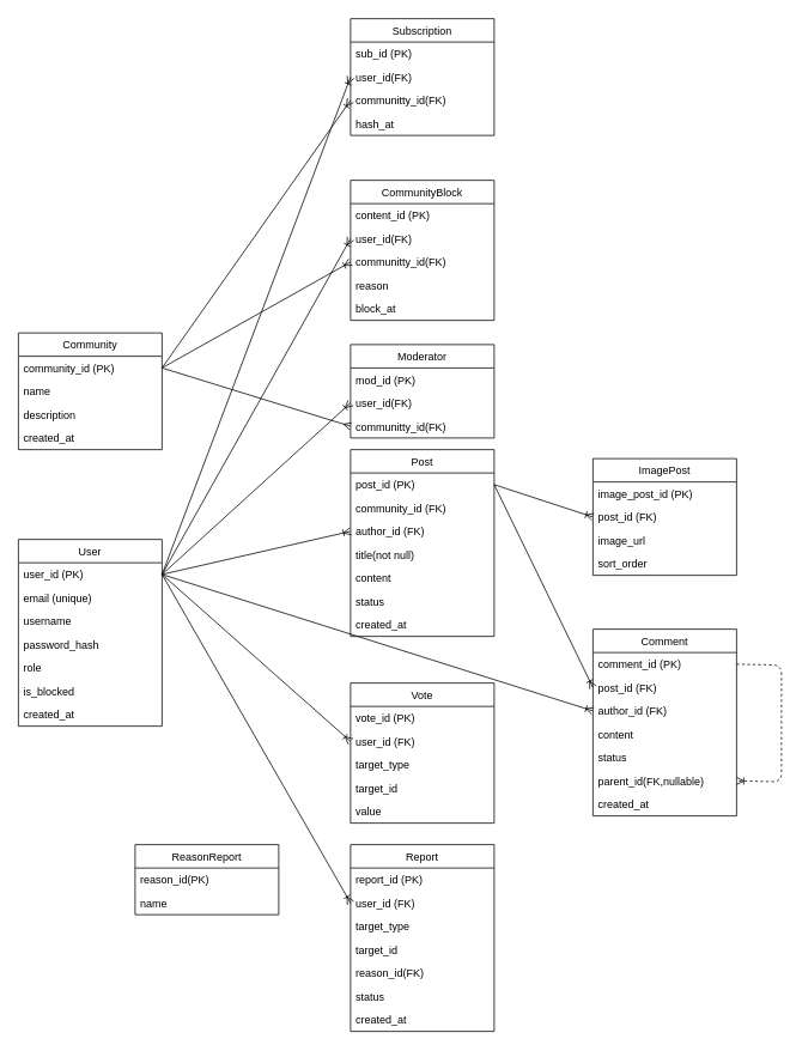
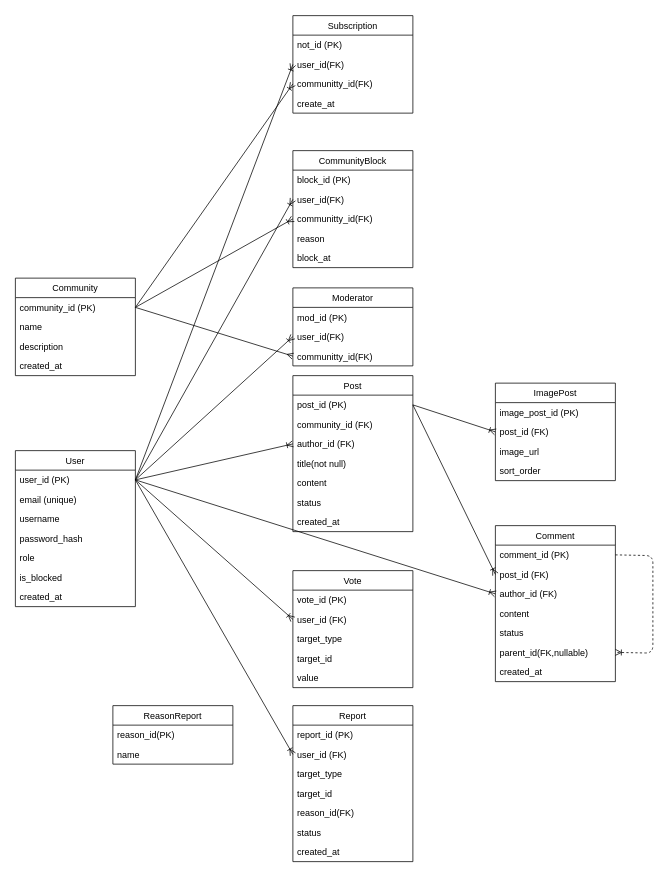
- <mxCell id="75" value="sub_id (PK)" style="text;strokeColor=none;fillColor=none;align=left;verticalAlign=top;spacingLeft=4;spacingRight=4;overflow=hidden;rotatable=0;points=[[0,0.5],[1,0.5]];portConstraint=eastwest;" parent="74" vertex="1"><mxGeometry y="26" width="160" height="26" as="geometry" /></mxCell>
+ <mxCell id="75" value="not_id (PK)" style="text;strokeColor=none;fillColor=none;align=left;verticalAlign=top;spacingLeft=4;spacingRight=4;overflow=hidden;rotatable=0;points=[[0,0.5],[1,0.5]];portConstraint=eastwest;" parent="74" vertex="1"><mxGeometry y="26" width="160" height="26" as="geometry" /></mxCell>
- <mxCell id="78" value="hash_at" style="text;strokeColor=none;fillColor=none;align=left;verticalAlign=top;spacingLeft=4;spacingRight=4;overflow=hidden;rotatable=0;points=[[0,0.5],[1,0.5]];portConstraint=eastwest;" parent="74" vertex="1"><mxGeometry y="104" width="160" height="26" as="geometry" /></mxCell>
+ <mxCell id="78" value="create_at" style="text;strokeColor=none;fillColor=none;align=left;verticalAlign=top;spacingLeft=4;spacingRight=4;overflow=hidden;rotatable=0;points=[[0,0.5],[1,0.5]];portConstraint=eastwest;" parent="74" vertex="1"><mxGeometry y="104" width="160" height="26" as="geometry" /></mxCell>
- <mxCell id="58" value="content_id (PK)" style="text;strokeColor=none;fillColor=none;align=left;verticalAlign=top;spacingLeft=4;spacingRight=4;overflow=hidden;rotatable=0;points=[[0,0.5],[1,0.5]];portConstraint=eastwest;" parent="57" vertex="1"><mxGeometry y="26" width="160" height="26" as="geometry" /></mxCell>
+ <mxCell id="58" value="block_id (PK)" style="text;strokeColor=none;fillColor=none;align=left;verticalAlign=top;spacingLeft=4;spacingRight=4;overflow=hidden;rotatable=0;points=[[0,0.5],[1,0.5]];portConstraint=eastwest;" parent="57" vertex="1"><mxGeometry y="26" width="160" height="26" as="geometry" /></mxCell>
